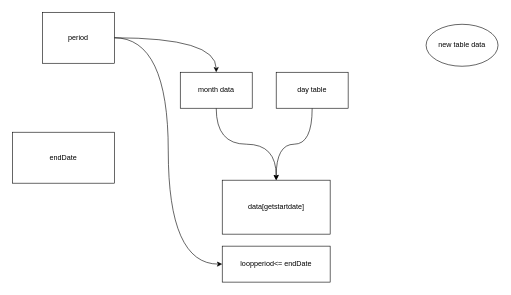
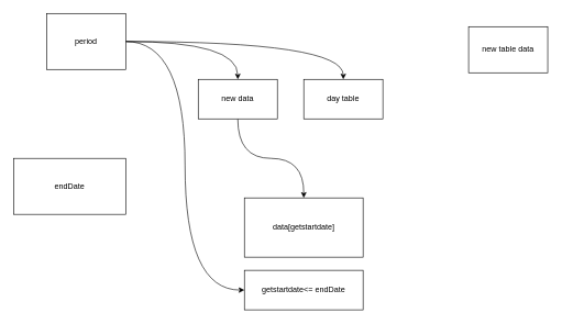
- <mxCell id="13" value="new table data" style="ellipse;whiteSpace=wrap;html=1;fillColor=none;" vertex="1" parent="1"><mxGeometry x="710" y="40" width="120" height="70" as="geometry" /></mxCell>
+ <mxCell id="13" value="new table data" style="rounded=0;whiteSpace=wrap;html=1;fillColor=none;" vertex="1" parent="1"><mxGeometry x="710" y="40" width="120" height="70" as="geometry" /></mxCell>
+ <mxCell id="5" style="edgeStyle=orthogonalEdgeStyle;curved=1;rounded=0;orthogonalLoop=1;jettySize=auto;html=1;entryX=0.5;entryY=0;entryDx=0;entryDy=0;" edge="1" parent="1" source="7" target="9"><mxGeometry relative="1" as="geometry" /></mxCell>
- <mxCell id="11" value="month data" style="rounded=0;whiteSpace=wrap;html=1;" vertex="1" parent="1"><mxGeometry x="300" y="120" width="120" height="60" as="geometry" /></mxCell>
+ <mxCell id="11" value="new data" style="rounded=0;whiteSpace=wrap;html=1;" vertex="1" parent="1"><mxGeometry x="300" y="120" width="120" height="60" as="geometry" /></mxCell>
- <mxCell id="8" style="edgeStyle=orthogonalEdgeStyle;curved=1;rounded=0;orthogonalLoop=1;jettySize=auto;html=1;entryX=0.5;entryY=0;entryDx=0;entryDy=0;" edge="1" parent="1" source="9" target="2"><mxGeometry relative="1" as="geometry"><mxPoint x="550" y="290" as="targetPoint" /></mxGeometry></mxCell>
- <mxCell id="3" value="endDate" style="rounded=0;whiteSpace=wrap;html=1;" vertex="1" parent="1"><mxGeometry x="20" y="220" width="170" height="85" as="geometry" /></mxCell>
+ <mxCell id="3" value="endDate" style="rounded=0;whiteSpace=wrap;html=1;" vertex="1" parent="1"><mxGeometry x="20" y="240" width="170" height="85" as="geometry" /></mxCell>
- <mxCell id="12" value="loopperiod&amp;lt;= endDate" style="rounded=0;whiteSpace=wrap;html=1;" vertex="1" parent="1"><mxGeometry x="370" y="410" width="180" height="60" as="geometry" /></mxCell>
+ <mxCell id="12" value="getstartdate&amp;lt;= endDate" style="rounded=0;whiteSpace=wrap;html=1;" vertex="1" parent="1"><mxGeometry x="370" y="410" width="180" height="60" as="geometry" /></mxCell>
